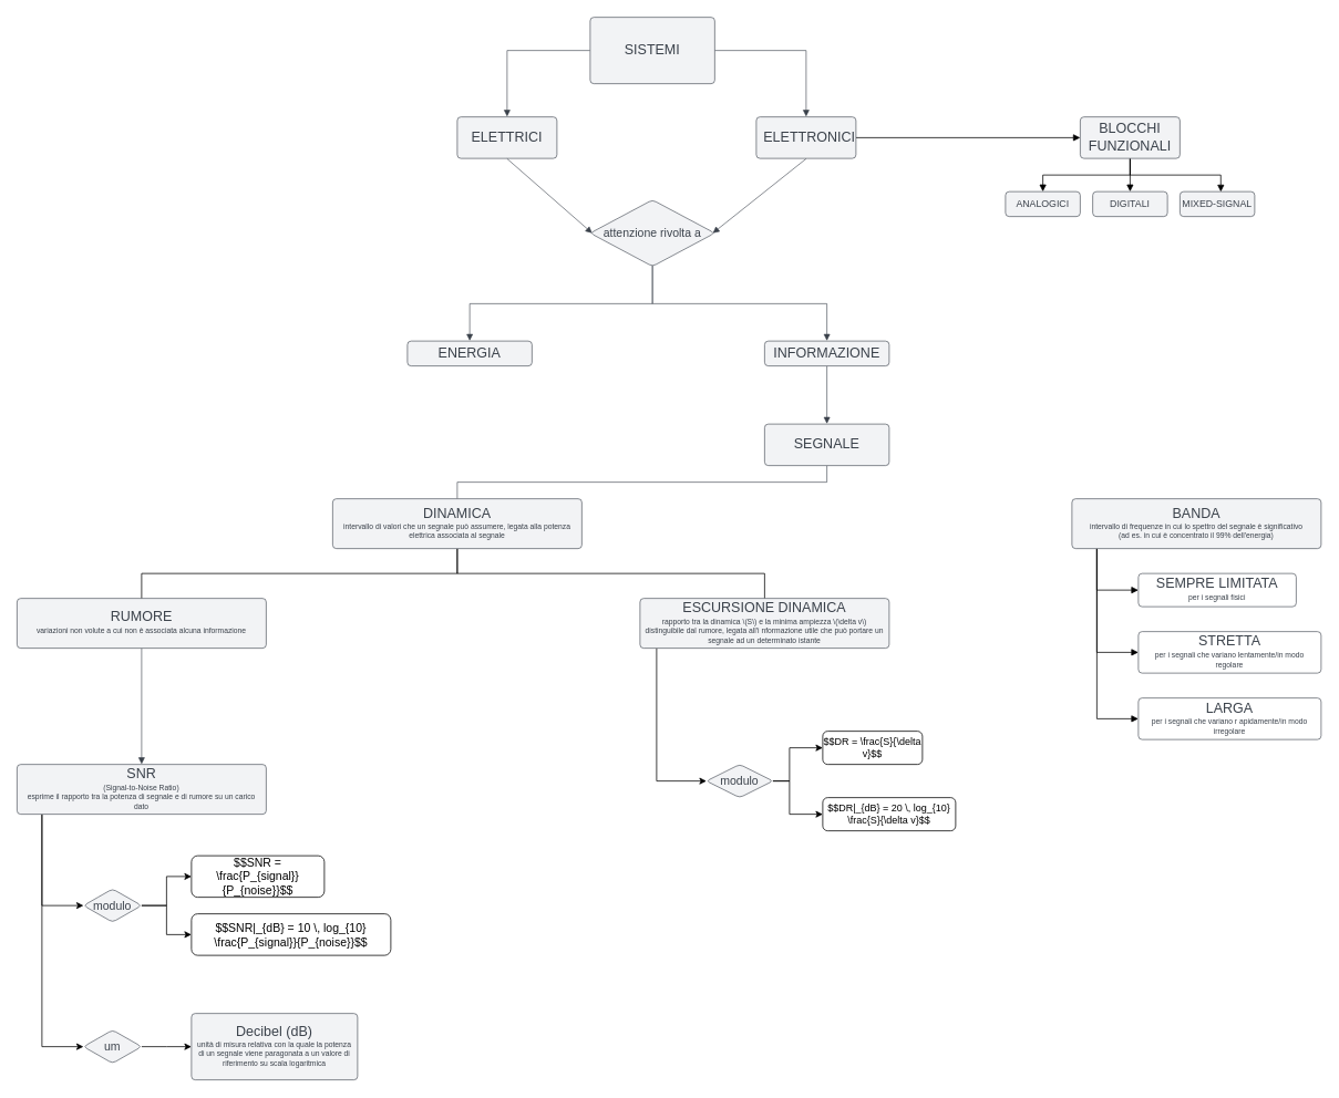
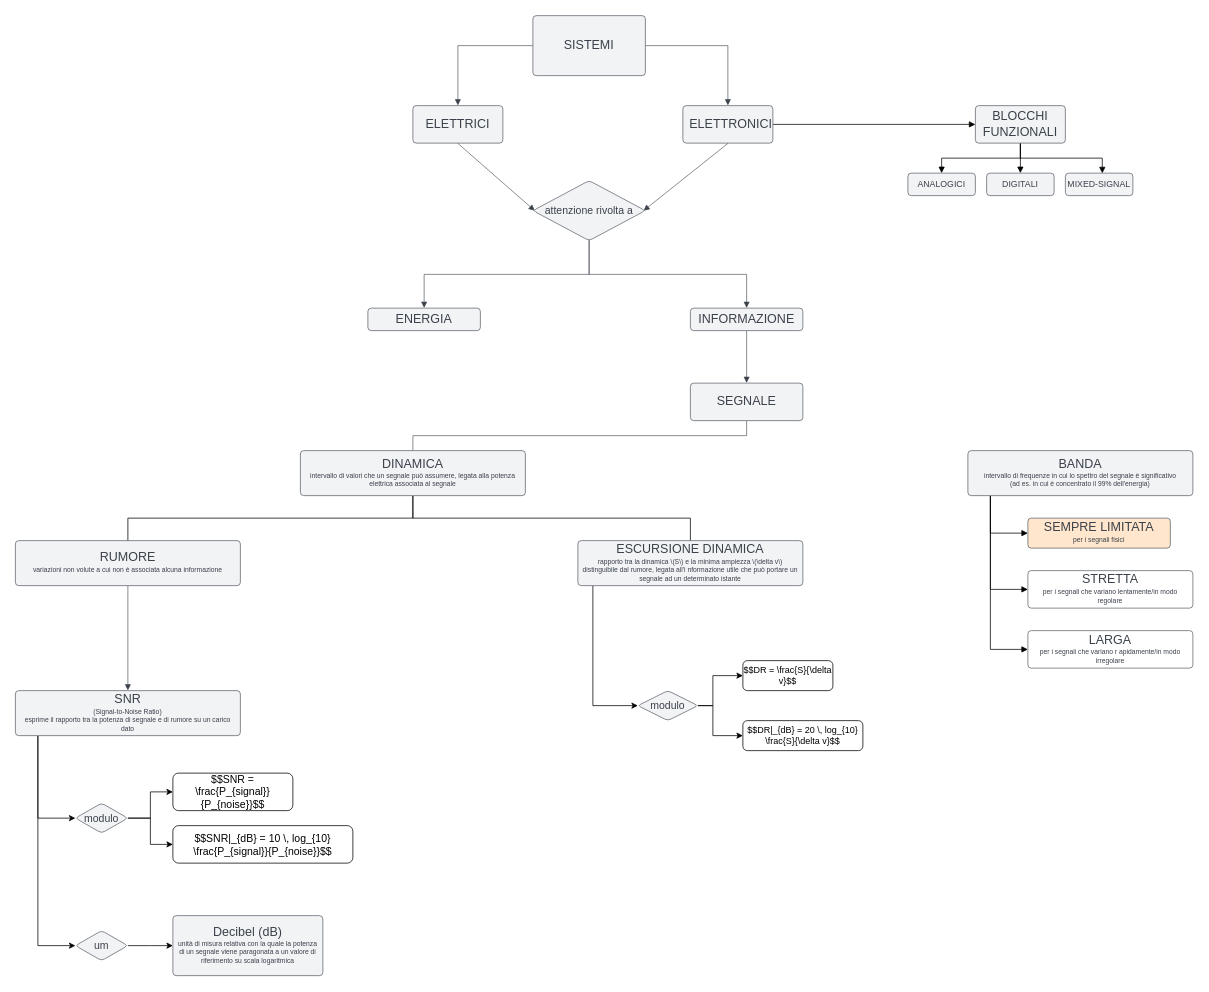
- <mxCell id="48" value="&lt;div style=&quot;display: flex; justify-content: center; text-align: center; align-items: baseline; font-size: 9px; line-height: 1.25; margin-top: -2px;&quot;&gt;&lt;span&gt;&lt;span style=&quot;font-size:16.7px;color:#3a414a;&quot;&gt;SEMPRE LIMITATA&lt;br&gt;&lt;/span&gt;&lt;span style=&quot;color: rgb(58, 65, 74);&quot;&gt;per i segnali fisici&lt;/span&gt;&lt;/span&gt;&lt;/div&gt;" style="html=1;overflow=block;blockSpacing=1;whiteSpace=wrap;fontSize=13;spacing=3.8;strokeColor=#3a414a;strokeOpacity=100;rounded=1;absoluteArcSize=1;arcSize=9;strokeWidth=0.8;" parent="1" vertex="1"><mxGeometry x="1370" y="690" width="190" height="40" as="geometry" /></mxCell>
+ <mxCell id="48" value="&lt;div style=&quot;display: flex; justify-content: center; text-align: center; align-items: baseline; font-size: 9px; line-height: 1.25; margin-top: -2px;&quot;&gt;&lt;span&gt;&lt;span style=&quot;font-size:16.7px;color:#3a414a;&quot;&gt;SEMPRE LIMITATA&lt;br&gt;&lt;/span&gt;&lt;span style=&quot;color: rgb(58, 65, 74);&quot;&gt;per i segnali fisici&lt;/span&gt;&lt;/span&gt;&lt;/div&gt;" style="html=1;overflow=block;blockSpacing=1;whiteSpace=wrap;fontSize=13;spacing=3.8;strokeColor=#3a414a;strokeOpacity=100;rounded=1;absoluteArcSize=1;arcSize=9;strokeWidth=0.8;fillColor=#ffe6cc;" parent="1" vertex="1"><mxGeometry x="1370" y="690" width="190" height="40" as="geometry" /></mxCell>
